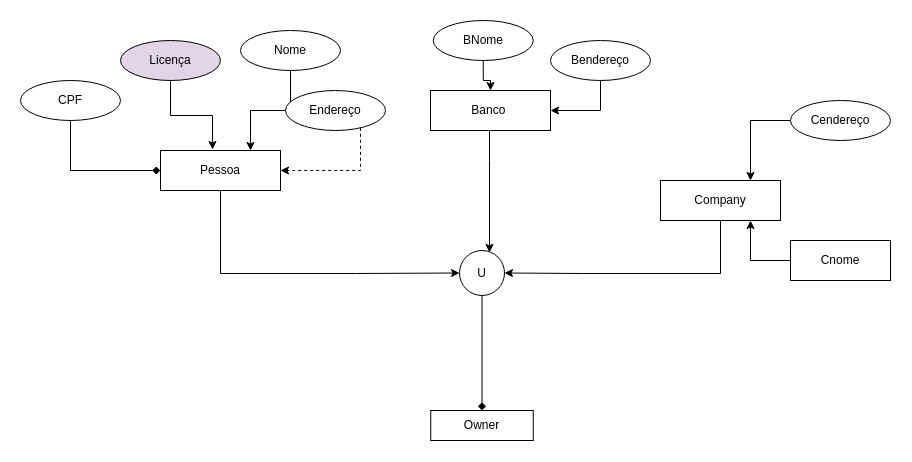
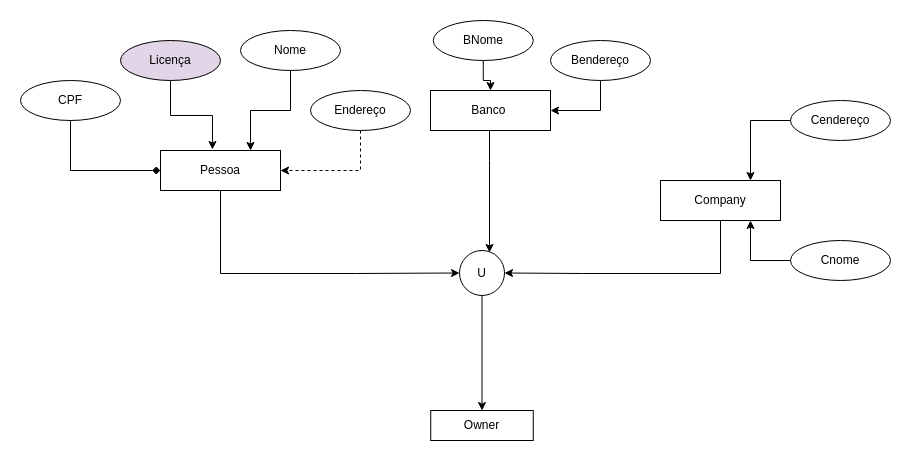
- <mxCell id="18" value="Endereço" style="ellipse;whiteSpace=wrap;html=1;align=center;" parent="1" vertex="1"><mxGeometry x="285" y="90" width="100" height="40" as="geometry" /></mxCell>
+ <mxCell id="18" value="Endereço" style="ellipse;whiteSpace=wrap;html=1;align=center;" parent="1" vertex="1"><mxGeometry x="310" y="90" width="100" height="40" as="geometry" /></mxCell>
- <mxCell id="24" value="Cnome" style="whiteSpace=wrap;html=1;align=center;rounded=0;" parent="1" vertex="1"><mxGeometry x="790" y="240" width="100" height="40" as="geometry" /></mxCell>
+ <mxCell id="24" value="Cnome" style="ellipse;whiteSpace=wrap;html=1;align=center;" parent="1" vertex="1"><mxGeometry x="790" y="240" width="100" height="40" as="geometry" /></mxCell>
- <mxCell id="8" style="edgeStyle=orthogonalEdgeStyle;rounded=0;orthogonalLoop=1;jettySize=auto;html=1;exitX=0.5;exitY=1;exitDx=0;exitDy=0;entryX=0.5;entryY=0;entryDx=0;entryDy=0;endArrow=diamond;" parent="1" source="9" target="10" edge="1"><mxGeometry relative="1" as="geometry" /></mxCell>
+ <mxCell id="8" style="edgeStyle=orthogonalEdgeStyle;rounded=0;orthogonalLoop=1;jettySize=auto;html=1;exitX=0.5;exitY=1;exitDx=0;exitDy=0;entryX=0.5;entryY=0;entryDx=0;entryDy=0;" parent="1" source="9" target="10" edge="1"><mxGeometry relative="1" as="geometry" /></mxCell>
